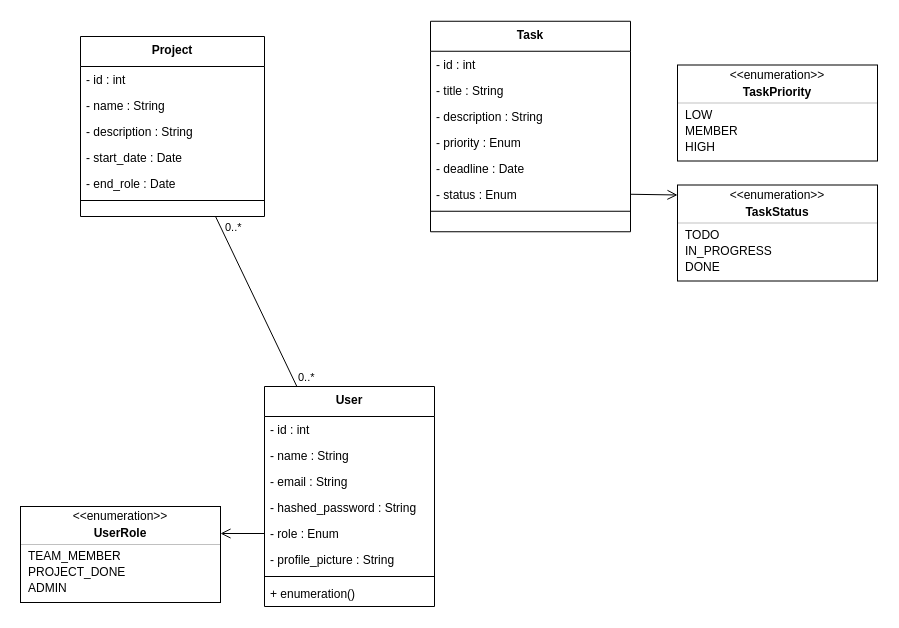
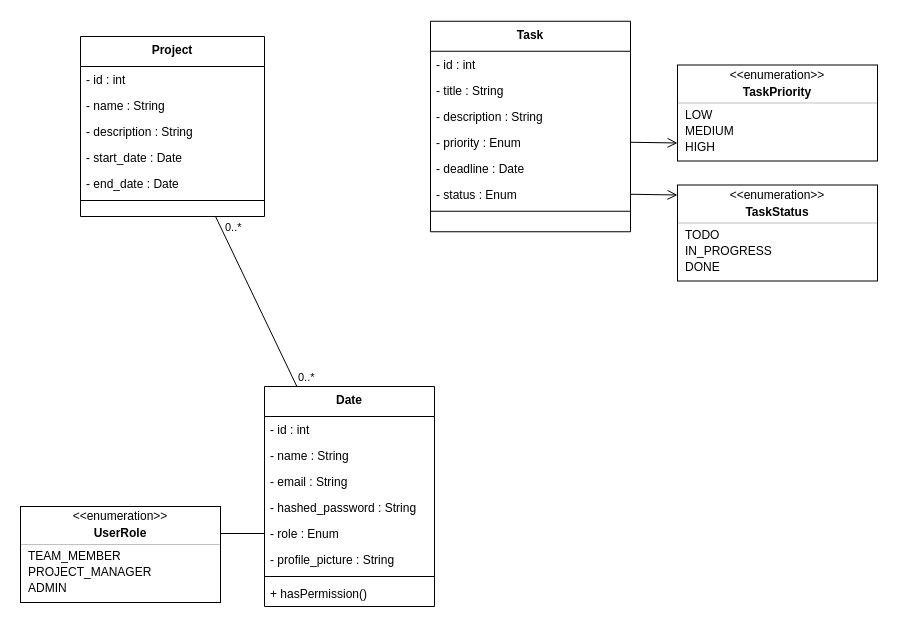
- <mxCell id="40" value="MEMBER" style="html=1;align=left;spacing=0;spacingLeft=8;verticalAlign=middle;strokeColor=none;fillColor=none;whiteSpace=wrap;" parent="35" vertex="1"><mxGeometry y="58" width="200" height="16" as="geometry" /></mxCell>
+ <mxCell id="40" value="MEDIUM" style="html=1;align=left;spacing=0;spacingLeft=8;verticalAlign=middle;strokeColor=none;fillColor=none;whiteSpace=wrap;" parent="35" vertex="1"><mxGeometry y="58" width="200" height="16" as="geometry" /></mxCell>
+ <mxCell id="43" value="" style="endArrow=open;startArrow=none;endFill=0;startFill=0;endSize=8;html=1;verticalAlign=bottom;labelBackgroundColor=none;strokeWidth=1;rounded=0;entryX=0;entryY=0.25;entryDx=0;entryDy=0;exitX=1;exitY=0.5;exitDx=0;exitDy=0;" parent="1" source="31" target="41" edge="1"><mxGeometry width="160" relative="1" as="geometry"><mxPoint x="660" y="115.5" as="sourcePoint" /><mxPoint x="-280" y="152.5" as="targetPoint" /></mxGeometry></mxCell>
- <mxCell id="25" value="- end_role : Date" style="text;align=left;verticalAlign=top;spacingLeft=4;spacingRight=4;overflow=hidden;rotatable=0;points=[[0,0.5],[1,0.5]];portConstraint=eastwest;" parent="20" vertex="1"><mxGeometry y="134" width="184" height="26" as="geometry" /></mxCell>
+ <mxCell id="25" value="- end_date : Date" style="text;align=left;verticalAlign=top;spacingLeft=4;spacingRight=4;overflow=hidden;rotatable=0;points=[[0,0.5],[1,0.5]];portConstraint=eastwest;" parent="20" vertex="1"><mxGeometry y="134" width="184" height="26" as="geometry" /></mxCell>
- <mxCell id="2" value="User" style="swimlane;fontStyle=1;align=center;verticalAlign=top;childLayout=stackLayout;horizontal=1;startSize=30;horizontalStack=0;resizeParent=1;resizeLast=0;collapsible=1;marginBottom=0;rounded=0;shadow=0;strokeWidth=1;" parent="1" vertex="1"><mxGeometry x="264" y="386" width="170" height="220" as="geometry"><mxRectangle x="230" y="140" width="160" height="26" as="alternateBounds" /></mxGeometry></mxCell>
+ <mxCell id="2" value="Date" style="swimlane;fontStyle=1;align=center;verticalAlign=top;childLayout=stackLayout;horizontal=1;startSize=30;horizontalStack=0;resizeParent=1;resizeLast=0;collapsible=1;marginBottom=0;rounded=0;shadow=0;strokeWidth=1;" parent="1" vertex="1"><mxGeometry x="264" y="386" width="170" height="220" as="geometry"><mxRectangle x="230" y="140" width="160" height="26" as="alternateBounds" /></mxGeometry></mxCell>
- <mxCell id="19" value="" style="endArrow=open;startArrow=none;endFill=0;startFill=0;endSize=8;html=1;verticalAlign=bottom;labelBackgroundColor=none;strokeWidth=1;rounded=0;entryX=1;entryY=0.5;entryDx=0;entryDy=0;exitX=0;exitY=0.5;exitDx=0;exitDy=0;" parent="1" source="7" target="13" edge="1"><mxGeometry width="160" relative="1" as="geometry"><mxPoint x="170" y="426" as="sourcePoint" /><mxPoint x="600" y="656" as="targetPoint" /></mxGeometry></mxCell>
+ <mxCell id="19" value="" style="endArrow=none;startArrow=none;endFill=0;startFill=0;endSize=8;html=1;verticalAlign=bottom;labelBackgroundColor=none;strokeWidth=1;rounded=0;entryX=1;entryY=0.5;entryDx=0;entryDy=0;exitX=0;exitY=0.5;exitDx=0;exitDy=0;" parent="1" source="7" target="13" edge="1"><mxGeometry width="160" relative="1" as="geometry"><mxPoint x="170" y="426" as="sourcePoint" /><mxPoint x="600" y="656" as="targetPoint" /></mxGeometry></mxCell>
- <mxCell id="16" value="PROJECT_DONE" style="html=1;align=left;spacing=0;spacingLeft=8;verticalAlign=middle;strokeColor=none;fillColor=none;whiteSpace=wrap;" parent="11" vertex="1"><mxGeometry y="58" width="200" height="16" as="geometry" /></mxCell>
+ <mxCell id="16" value="PROJECT_MANAGER" style="html=1;align=left;spacing=0;spacingLeft=8;verticalAlign=middle;strokeColor=none;fillColor=none;whiteSpace=wrap;" parent="11" vertex="1"><mxGeometry y="58" width="200" height="16" as="geometry" /></mxCell>
- <mxCell id="10" value="+ enumeration()" style="text;align=left;verticalAlign=top;spacingLeft=4;spacingRight=4;overflow=hidden;rotatable=0;points=[[0,0.5],[1,0.5]];portConstraint=eastwest;" parent="2" vertex="1"><mxGeometry y="194" width="170" height="26" as="geometry" /></mxCell>
+ <mxCell id="10" value="+ hasPermission()" style="text;align=left;verticalAlign=top;spacingLeft=4;spacingRight=4;overflow=hidden;rotatable=0;points=[[0,0.5],[1,0.5]];portConstraint=eastwest;" parent="2" vertex="1"><mxGeometry y="194" width="170" height="26" as="geometry" /></mxCell>
